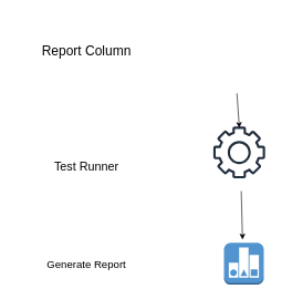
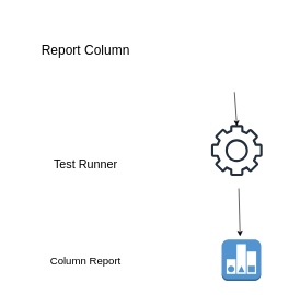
- <mxCell id="8" value="&lt;font style=&quot;font-size: 16px;&quot;&gt;Generate Report&lt;br&gt;&lt;/font&gt;" style="text;strokeColor=none;align=center;fillColor=none;html=1;verticalAlign=middle;whiteSpace=wrap;rounded=0;" vertex="1" parent="1"><mxGeometry x="20" y="381.5" width="220" height="30" as="geometry" /></mxCell>
+ <mxCell id="8" value="&lt;font style=&quot;font-size: 16px;&quot;&gt;Column Report&lt;br&gt;&lt;/font&gt;" style="text;strokeColor=none;align=center;fillColor=none;html=1;verticalAlign=middle;whiteSpace=wrap;rounded=0;" vertex="1" parent="1"><mxGeometry x="20" y="381.5" width="220" height="30" as="geometry" /></mxCell>
